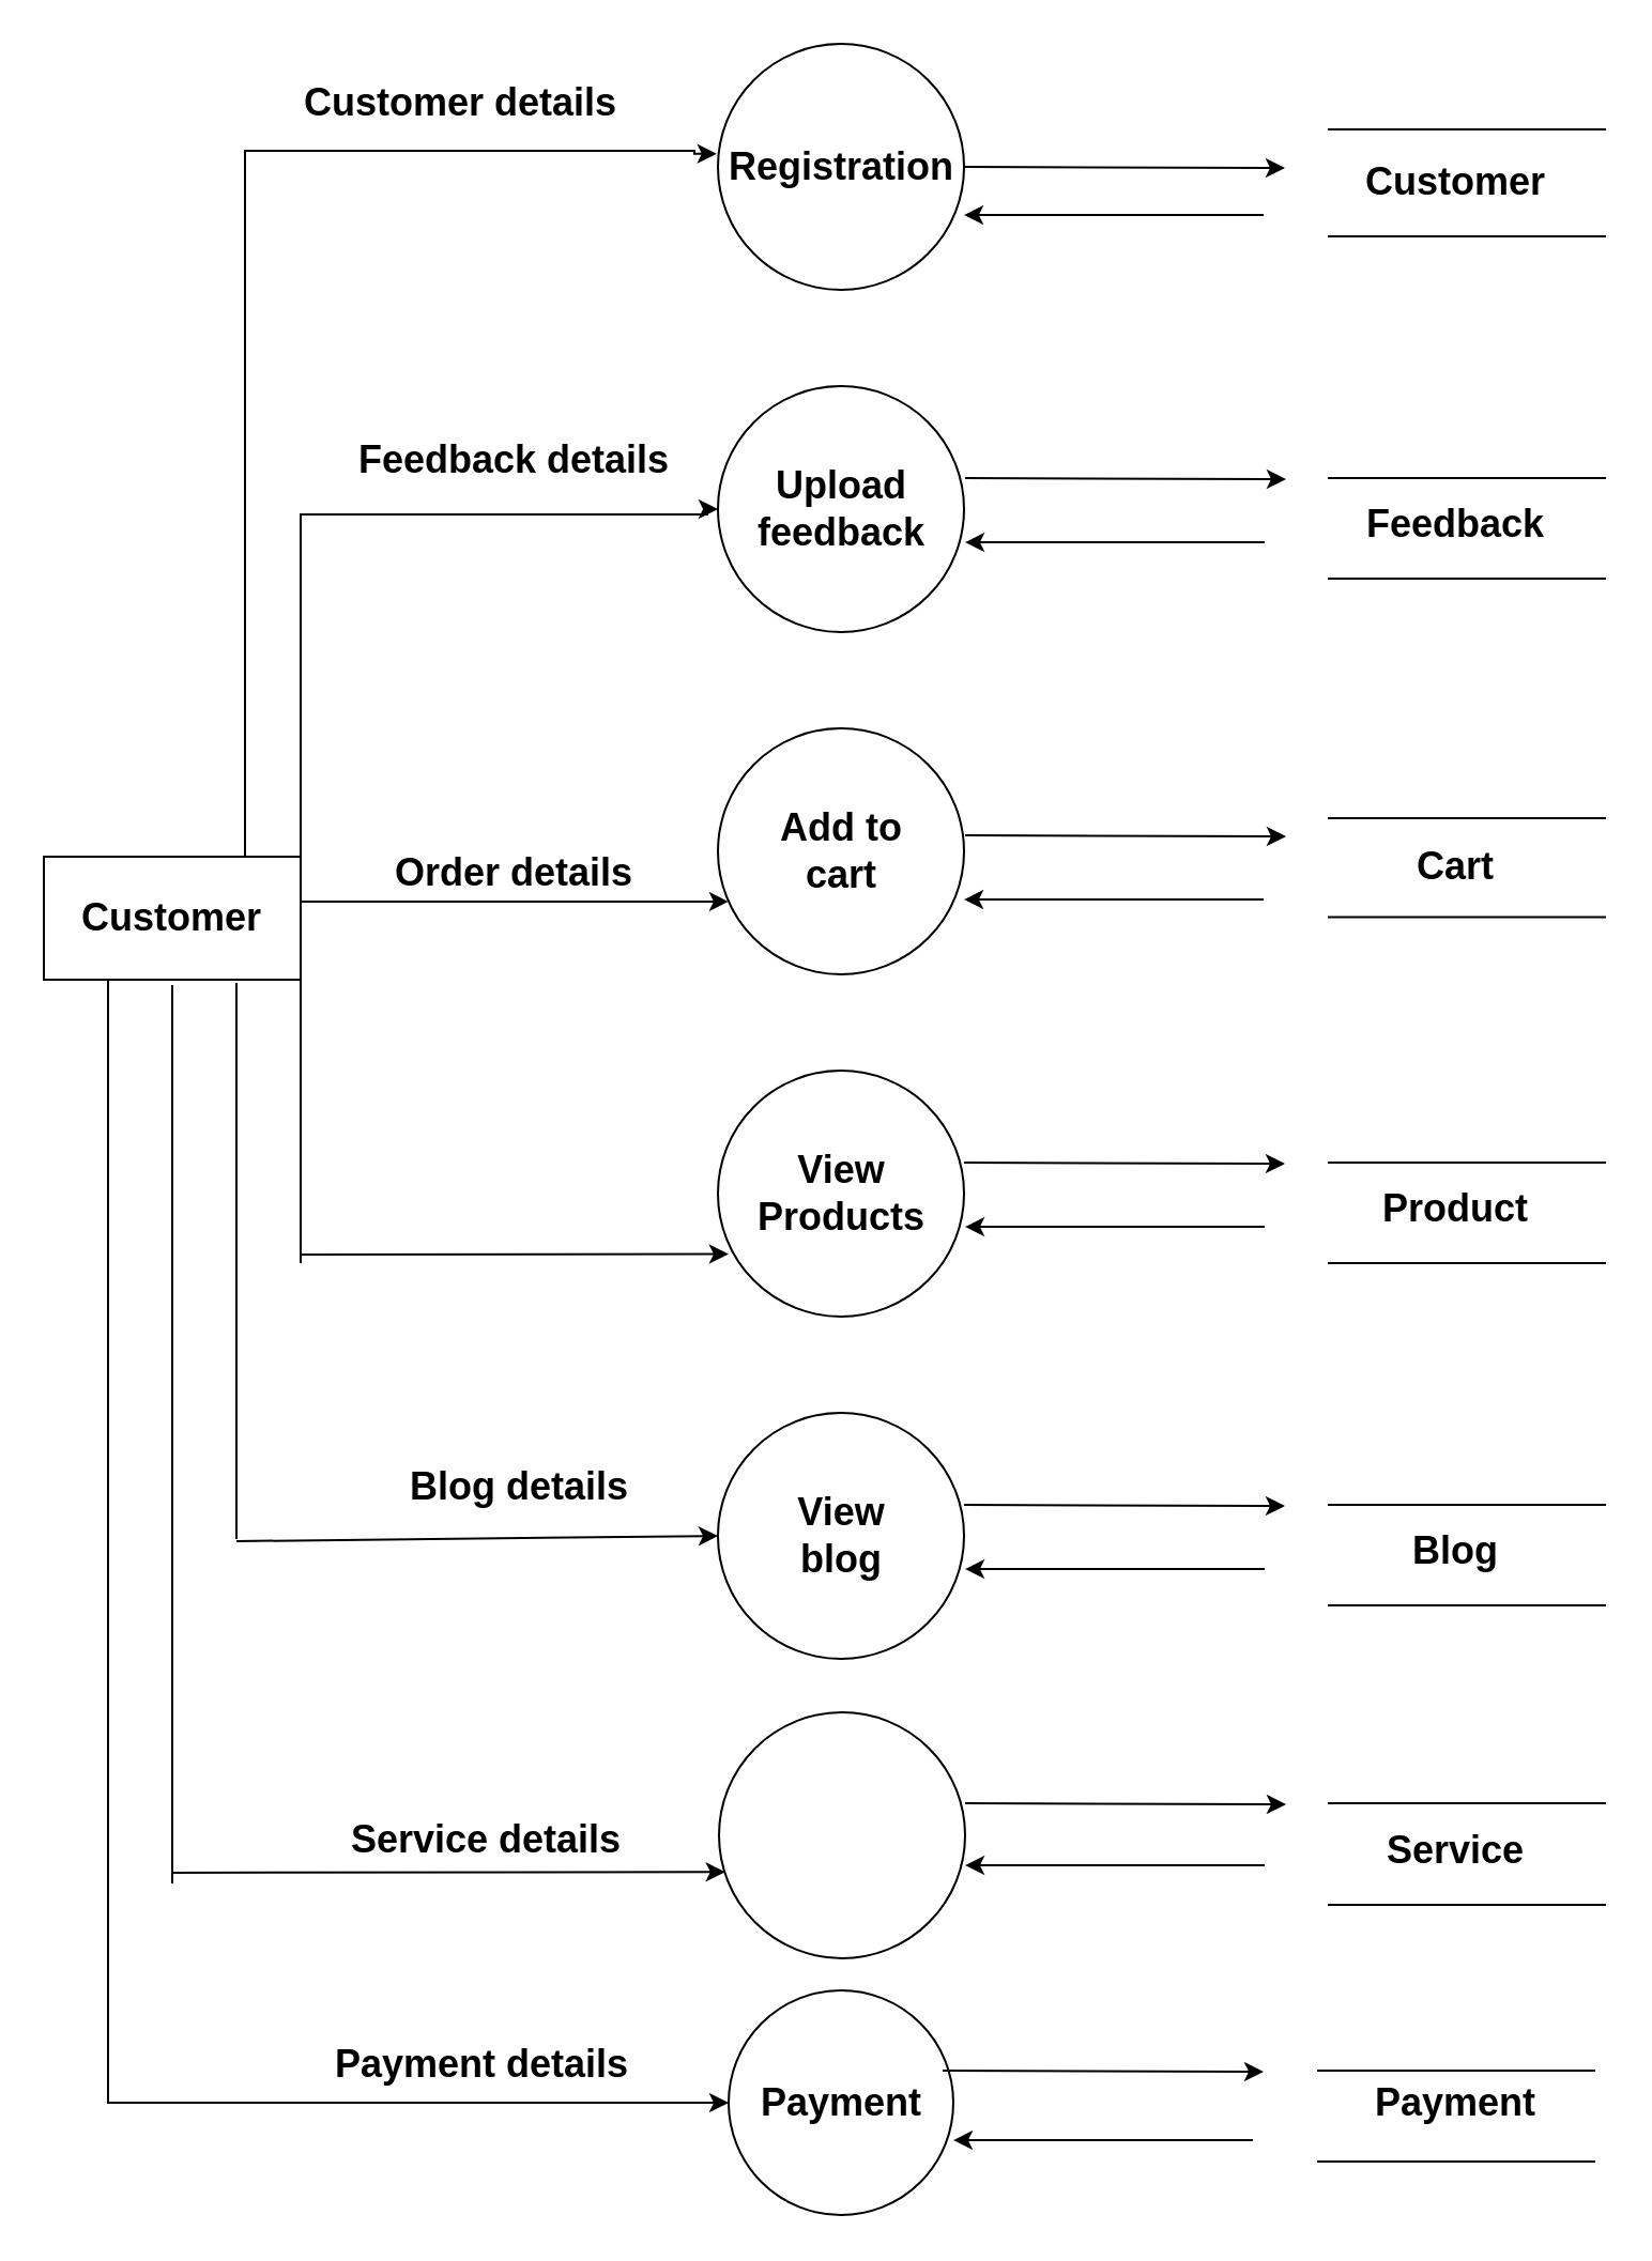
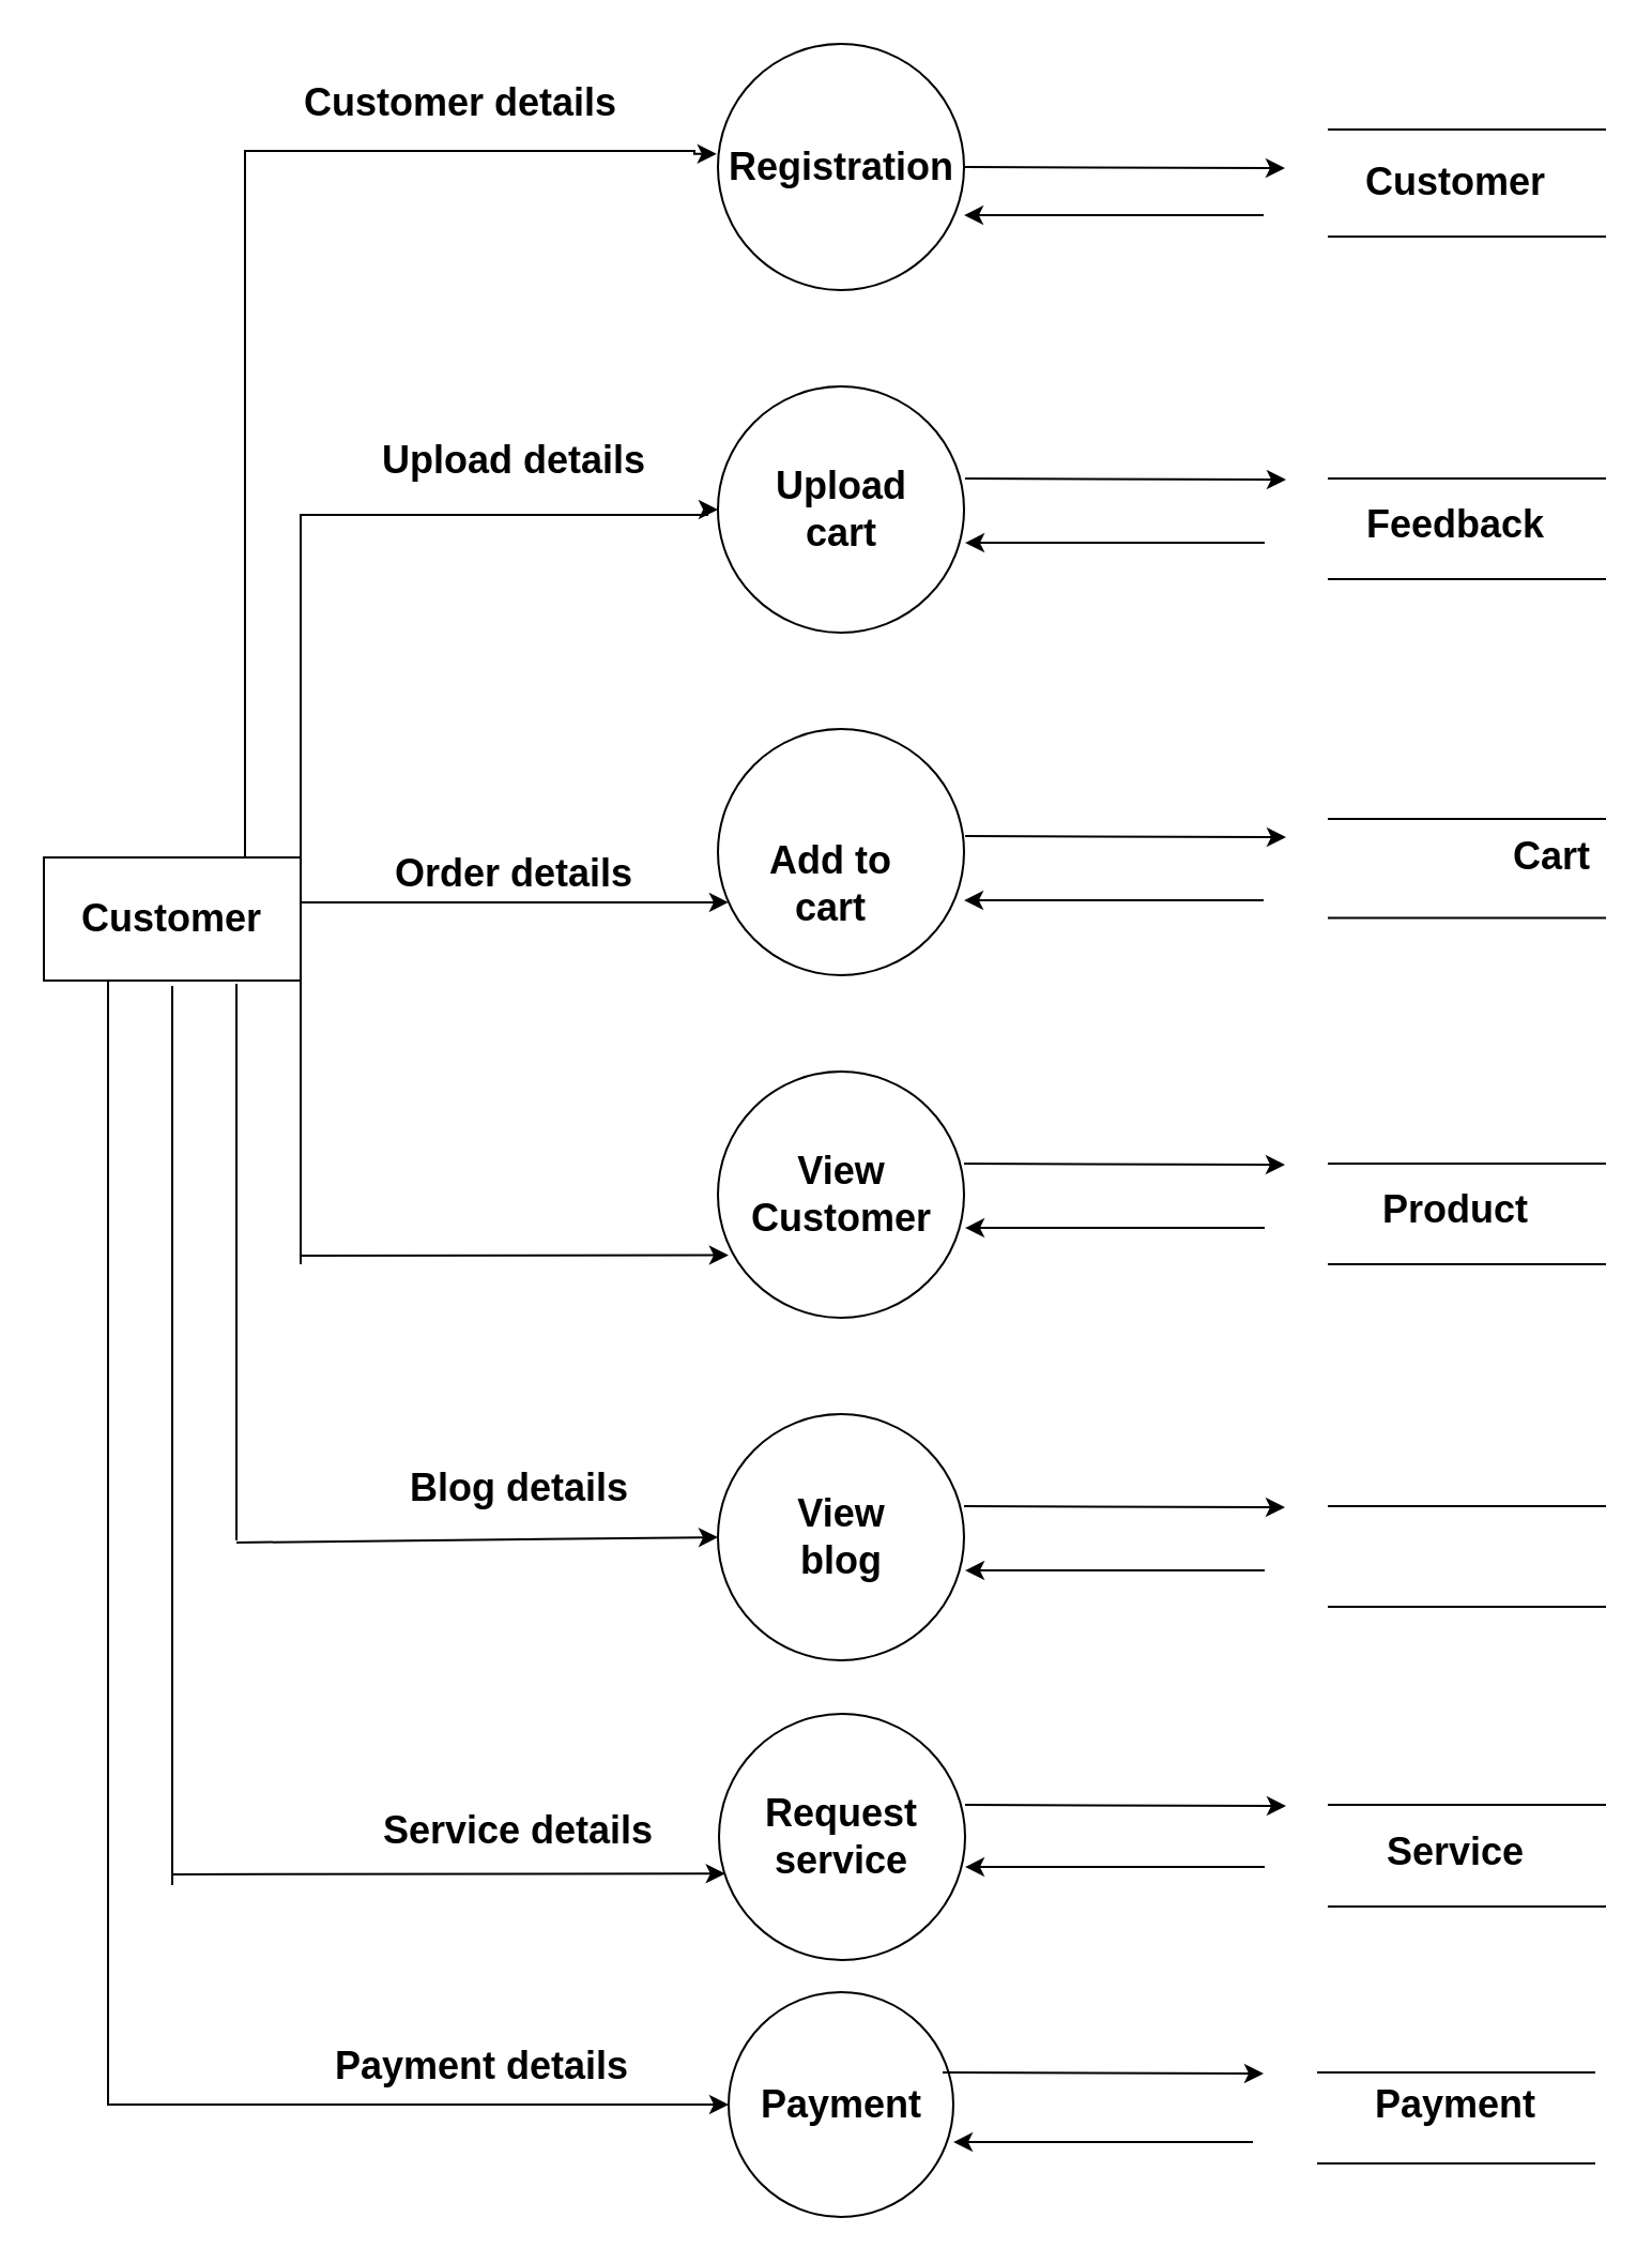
- <mxCell id="57" value="Feedback details" style="text;html=1;strokeColor=none;fillColor=none;align=center;verticalAlign=middle;whiteSpace=wrap;rounded=0;fontSize=18;fontStyle=1" parent="1" vertex="1"><mxGeometry x="150" y="200" width="180" height="30" as="geometry" /></mxCell>
+ <mxCell id="57" value="Upload details" style="text;html=1;strokeColor=none;fillColor=none;align=center;verticalAlign=middle;whiteSpace=wrap;rounded=0;fontSize=18;fontStyle=1" parent="1" vertex="1"><mxGeometry x="150" y="200" width="180" height="30" as="geometry" /></mxCell>
- <mxCell id="13" value="&lt;b&gt;Upload feedback&lt;/b&gt;" style="text;html=1;strokeColor=none;fillColor=none;align=center;verticalAlign=middle;whiteSpace=wrap;rounded=0;fontSize=18;" parent="1" vertex="1"><mxGeometry x="363" y="223" width="60" height="30" as="geometry" /></mxCell>
+ <mxCell id="13" value="&lt;b&gt;Upload cart&lt;/b&gt;" style="text;html=1;strokeColor=none;fillColor=none;align=center;verticalAlign=middle;whiteSpace=wrap;rounded=0;fontSize=18;" parent="1" vertex="1"><mxGeometry x="363" y="223" width="60" height="30" as="geometry" /></mxCell>
- <mxCell id="14" value="Add to cart" style="text;html=1;strokeColor=none;fillColor=none;align=center;verticalAlign=middle;whiteSpace=wrap;rounded=0;fontSize=18;fontStyle=1" parent="1" vertex="1"><mxGeometry x="363" y="383" width="60" height="30" as="geometry" /></mxCell>
+ <mxCell id="14" value="Add to cart" style="text;html=1;strokeColor=none;fillColor=none;align=center;verticalAlign=middle;whiteSpace=wrap;rounded=0;fontSize=18;fontStyle=1" parent="1" vertex="1"><mxGeometry x="358" y="398" width="60" height="30" as="geometry" /></mxCell>
- <mxCell id="52" value="Cart" style="text;html=1;strokeColor=none;fillColor=none;align=center;verticalAlign=middle;whiteSpace=wrap;rounded=0;fontSize=18;fontStyle=1" parent="1" vertex="1"><mxGeometry x="650" y="390" width="60" height="30" as="geometry" /></mxCell>
+ <mxCell id="52" value="Cart" style="text;html=1;strokeColor=none;fillColor=none;align=center;verticalAlign=middle;whiteSpace=wrap;rounded=0;fontSize=18;fontStyle=1" parent="1" vertex="1"><mxGeometry x="695" y="385" width="60" height="30" as="geometry" /></mxCell>
- <mxCell id="15" value="&lt;b&gt;View Products&lt;/b&gt;" style="text;html=1;strokeColor=none;fillColor=none;align=center;verticalAlign=middle;whiteSpace=wrap;rounded=0;fontSize=18;" parent="1" vertex="1"><mxGeometry x="363" y="543" width="60" height="30" as="geometry" /></mxCell>
+ <mxCell id="15" value="&lt;b&gt;View Customer&lt;/b&gt;" style="text;html=1;strokeColor=none;fillColor=none;align=center;verticalAlign=middle;whiteSpace=wrap;rounded=0;fontSize=18;" parent="1" vertex="1"><mxGeometry x="363" y="543" width="60" height="30" as="geometry" /></mxCell>
- <mxCell id="54" value="Blog" style="text;html=1;strokeColor=none;fillColor=none;align=center;verticalAlign=middle;whiteSpace=wrap;rounded=0;fontSize=18;fontStyle=1" parent="1" vertex="1"><mxGeometry x="650" y="710" width="60" height="30" as="geometry" /></mxCell>
+ <mxCell id="18" value="Request service" style="text;html=1;strokeColor=none;fillColor=none;align=center;verticalAlign=middle;whiteSpace=wrap;rounded=0;fontSize=18;fontStyle=1" parent="1" vertex="1"><mxGeometry x="362.5" y="842.5" width="60" height="30" as="geometry" /></mxCell>
- <mxCell id="60" value="Service details" style="text;html=1;strokeColor=none;fillColor=none;align=center;verticalAlign=middle;whiteSpace=wrap;rounded=0;fontSize=18;fontStyle=1" parent="1" vertex="1"><mxGeometry x="147.5" y="845" width="157.5" height="30" as="geometry" /></mxCell>
+ <mxCell id="60" value="Service details" style="text;html=1;strokeColor=none;fillColor=none;align=center;verticalAlign=middle;whiteSpace=wrap;rounded=0;fontSize=18;fontStyle=1" parent="1" vertex="1"><mxGeometry x="162.5" y="840" width="157.5" height="30" as="geometry" /></mxCell>
